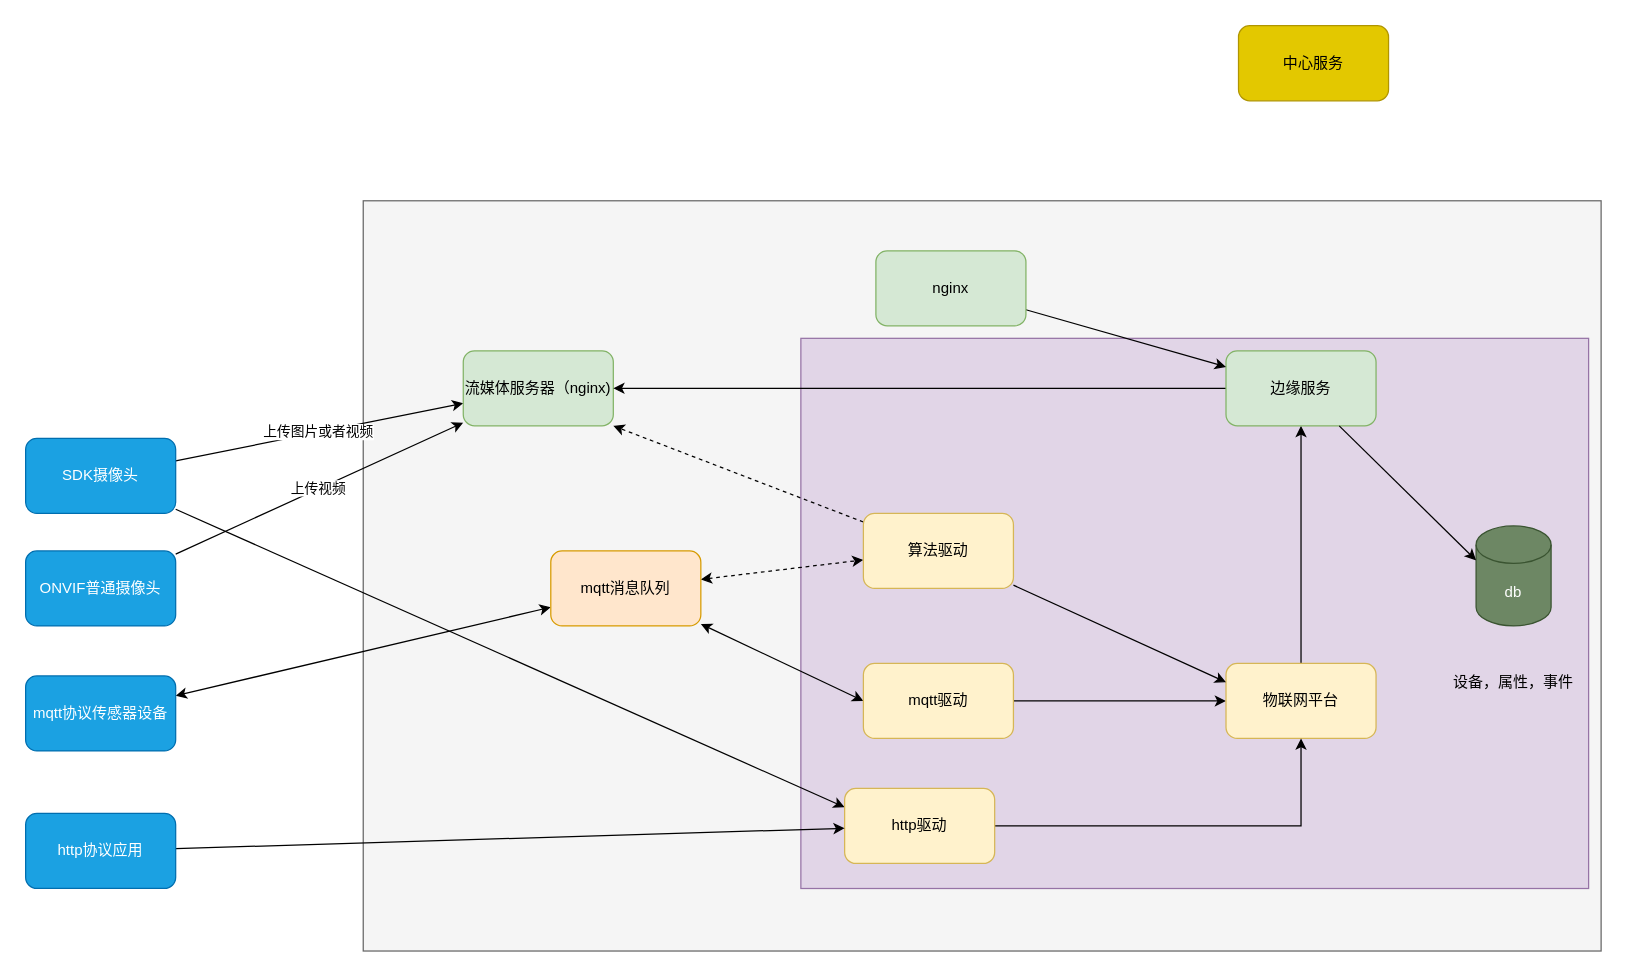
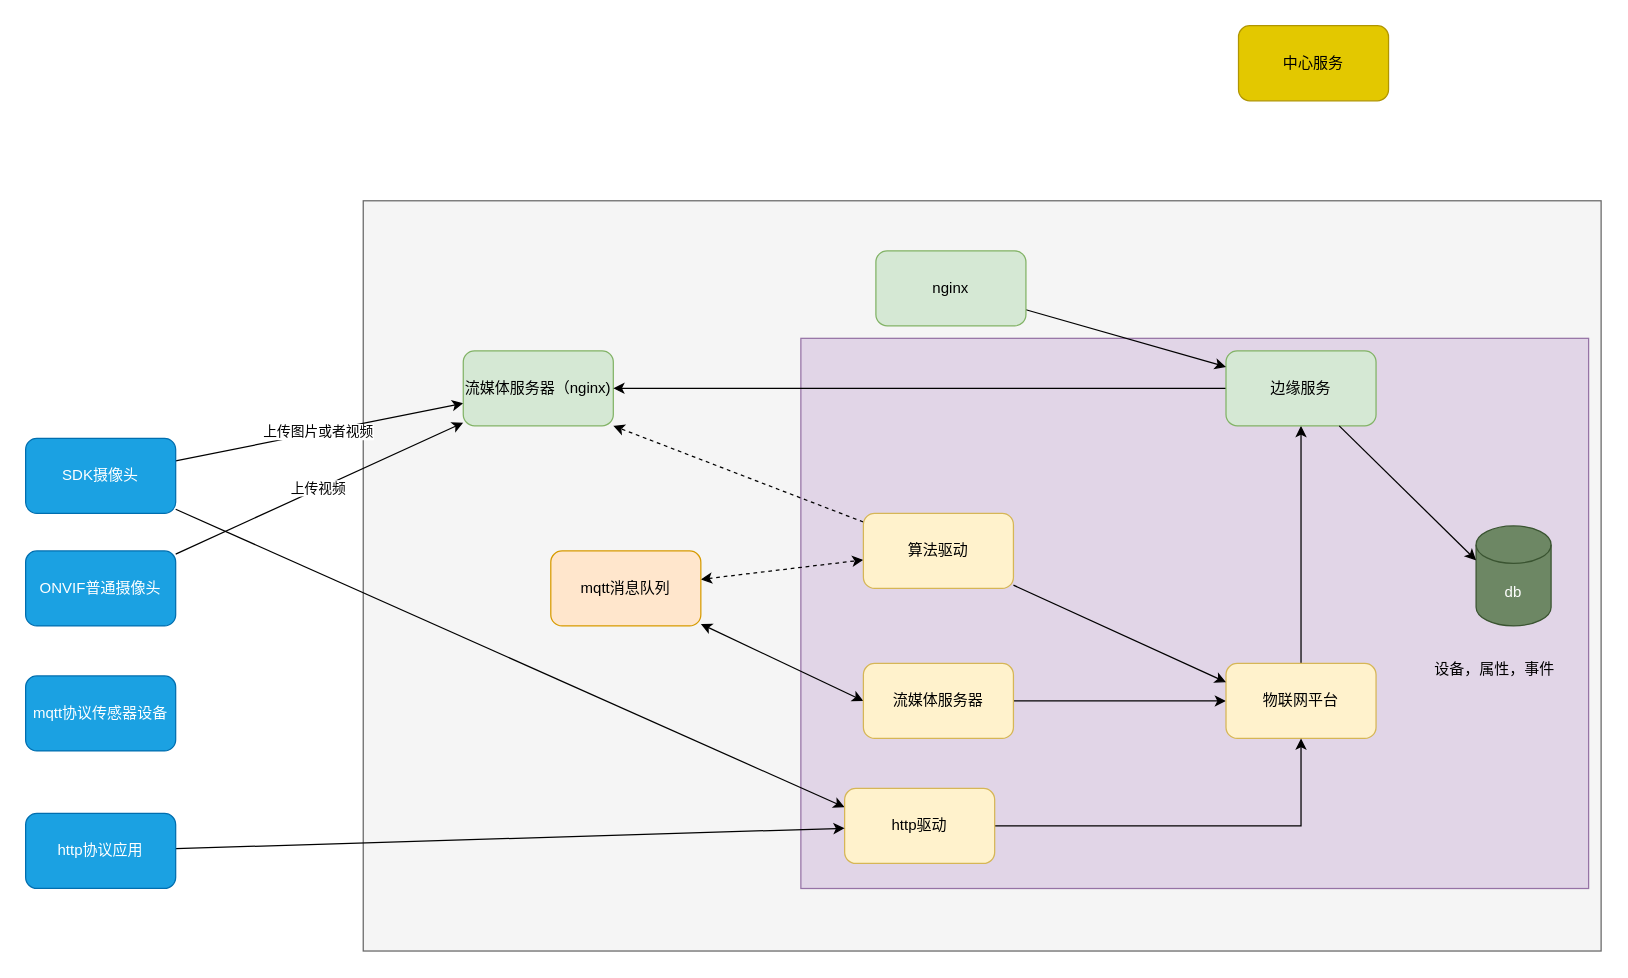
- <mxCell id="11" style="rounded=0;orthogonalLoop=1;jettySize=auto;html=1;entryX=0;entryY=0.75;entryDx=0;entryDy=0;startArrow=classic;startFill=1;" edge="1" parent="1" source="12" target="16"><mxGeometry relative="1" as="geometry" /></mxCell>
- <mxCell id="33" value="设备，属性，事件" style="text;html=1;align=center;verticalAlign=middle;whiteSpace=wrap;rounded=0;" vertex="1" parent="1"><mxGeometry x="1150" y="530" width="120" height="30" as="geometry" /></mxCell>
+ <mxCell id="33" value="设备，属性，事件" style="text;html=1;align=center;verticalAlign=middle;whiteSpace=wrap;rounded=0;" vertex="1" parent="1"><mxGeometry x="1135" y="520" width="120" height="30" as="geometry" /></mxCell>
- <mxCell id="18" value="mqtt驱动" style="rounded=1;whiteSpace=wrap;html=1;fillColor=#fff2cc;strokeColor=#d6b656;" vertex="1" parent="1"><mxGeometry x="690" y="530" width="120" height="60" as="geometry" /></mxCell>
+ <mxCell id="18" value="流媒体服务器" style="rounded=1;whiteSpace=wrap;html=1;fillColor=#fff2cc;strokeColor=#d6b656;" vertex="1" parent="1"><mxGeometry x="690" y="530" width="120" height="60" as="geometry" /></mxCell>
